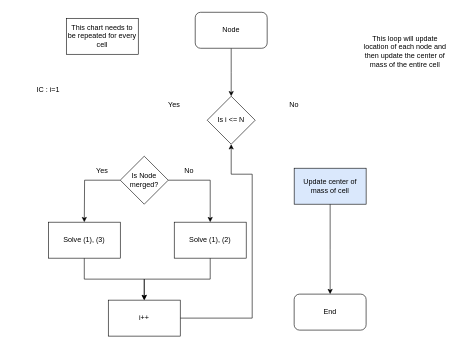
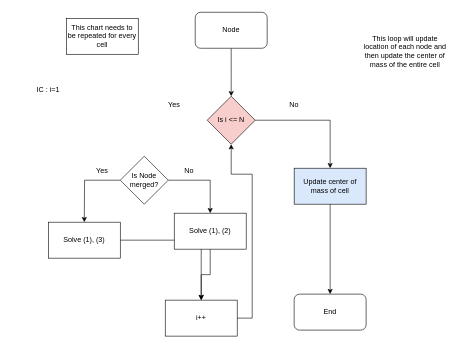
- <mxCell id="11" value="Is i &amp;lt;= N" style="rhombus;whiteSpace=wrap;html=1;" vertex="1" parent="1"><mxGeometry x="345" y="160" width="80" height="80" as="geometry" /></mxCell>
+ <mxCell id="11" value="Is i &amp;lt;= N" style="rhombus;whiteSpace=wrap;html=1;fillColor=#f8cecc;" vertex="1" parent="1"><mxGeometry x="345" y="160" width="80" height="80" as="geometry" /></mxCell>
+ <mxCell id="10" style="edgeStyle=orthogonalEdgeStyle;rounded=0;orthogonalLoop=1;jettySize=auto;html=1;entryX=0.5;entryY=0;entryDx=0;entryDy=0;" edge="1" parent="1" source="11" target="14"><mxGeometry relative="1" as="geometry" /></mxCell>
- <mxCell id="19" value="Solve (1), (2)" style="rounded=0;whiteSpace=wrap;html=1;" vertex="1" parent="1"><mxGeometry x="290" y="370" width="120" height="60" as="geometry" /></mxCell>
+ <mxCell id="19" value="Solve (1), (2)" style="rounded=0;whiteSpace=wrap;html=1;" vertex="1" parent="1"><mxGeometry x="290" y="355" width="120" height="60" as="geometry" /></mxCell>
- <mxCell id="23" value="i++" style="rounded=0;whiteSpace=wrap;html=1;" vertex="1" parent="1"><mxGeometry x="180" y="500" width="120" height="60" as="geometry" /></mxCell>
+ <mxCell id="23" value="i++" style="rounded=0;whiteSpace=wrap;html=1;" vertex="1" parent="1"><mxGeometry x="275" y="500" width="120" height="60" as="geometry" /></mxCell>
